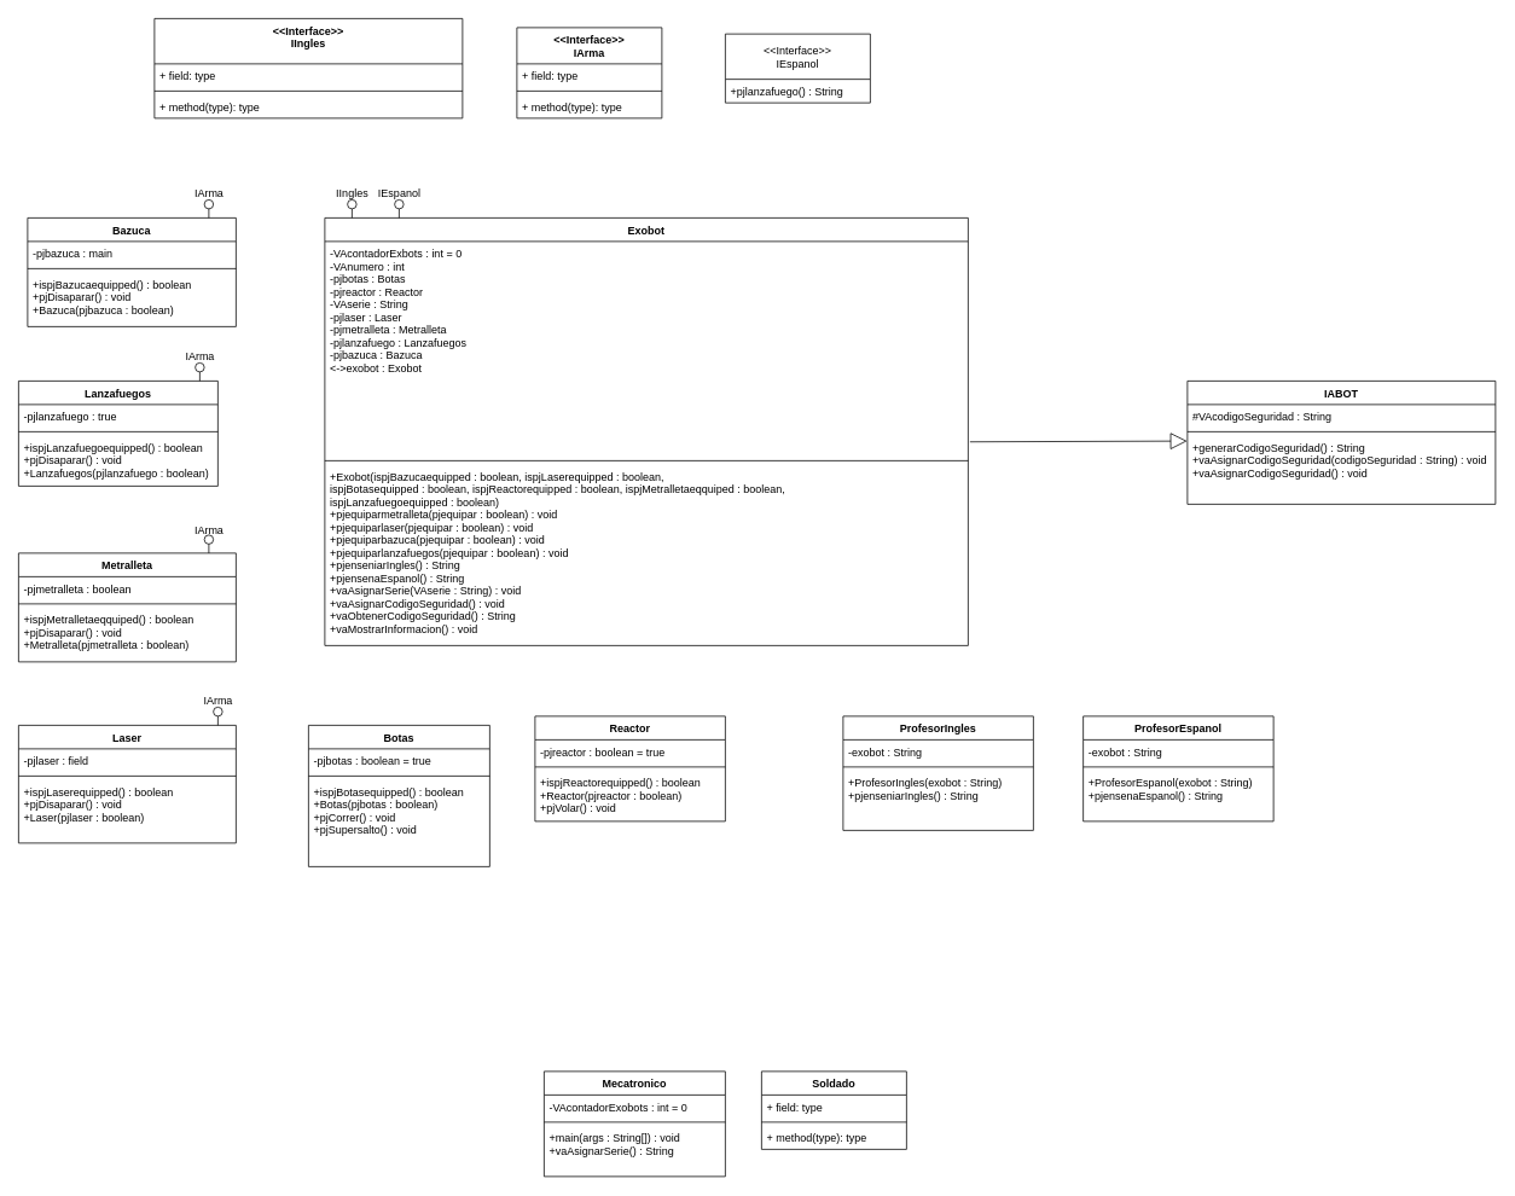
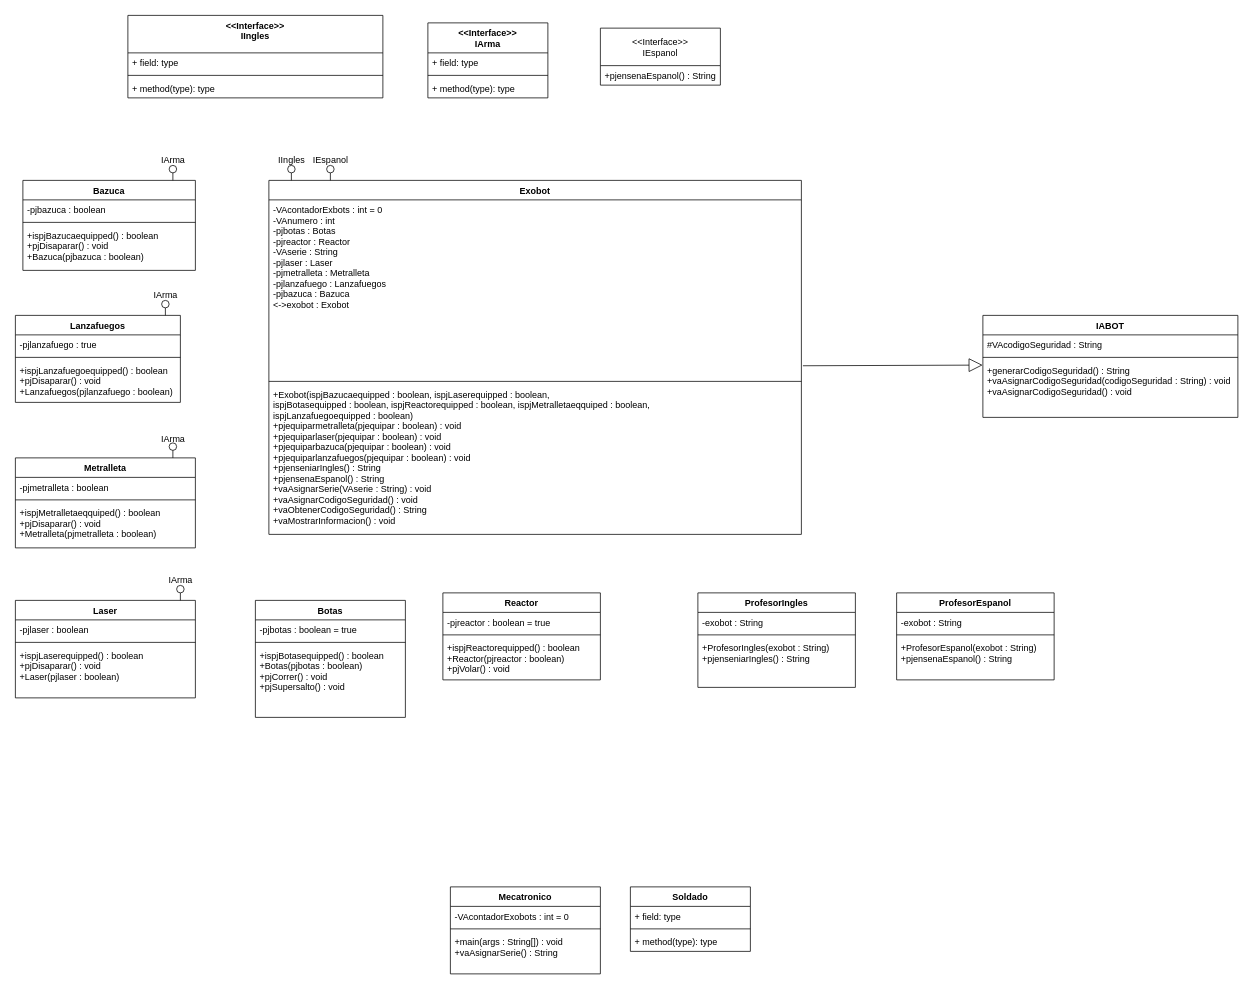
- <mxCell id="31" value="+pjlanzafuego() : String" style="text;strokeColor=none;fillColor=none;align=left;verticalAlign=top;spacingLeft=4;spacingRight=4;overflow=hidden;rotatable=0;points=[[0,0.5],[1,0.5]];portConstraint=eastwest;" vertex="1" parent="30"><mxGeometry y="50" width="160" height="26" as="geometry" /></mxCell>
+ <mxCell id="31" value="+pjensenaEspanol() : String" style="text;strokeColor=none;fillColor=none;align=left;verticalAlign=top;spacingLeft=4;spacingRight=4;overflow=hidden;rotatable=0;points=[[0,0.5],[1,0.5]];portConstraint=eastwest;" vertex="1" parent="30"><mxGeometry y="50" width="160" height="26" as="geometry" /></mxCell>
- <mxCell id="7" value="-pjbazuca : main" style="text;strokeColor=none;fillColor=none;align=left;verticalAlign=top;spacingLeft=4;spacingRight=4;overflow=hidden;rotatable=0;points=[[0,0.5],[1,0.5]];portConstraint=eastwest;" vertex="1" parent="6"><mxGeometry y="26" width="230" height="26" as="geometry" /></mxCell>
+ <mxCell id="7" value="-pjbazuca : boolean" style="text;strokeColor=none;fillColor=none;align=left;verticalAlign=top;spacingLeft=4;spacingRight=4;overflow=hidden;rotatable=0;points=[[0,0.5],[1,0.5]];portConstraint=eastwest;" vertex="1" parent="6"><mxGeometry y="26" width="230" height="26" as="geometry" /></mxCell>
- <mxCell id="19" value="-pjlaser : field" style="text;strokeColor=none;fillColor=none;align=left;verticalAlign=top;spacingLeft=4;spacingRight=4;overflow=hidden;rotatable=0;points=[[0,0.5],[1,0.5]];portConstraint=eastwest;" vertex="1" parent="18"><mxGeometry y="26" width="240" height="26" as="geometry" /></mxCell>
+ <mxCell id="19" value="-pjlaser : boolean" style="text;strokeColor=none;fillColor=none;align=left;verticalAlign=top;spacingLeft=4;spacingRight=4;overflow=hidden;rotatable=0;points=[[0,0.5],[1,0.5]];portConstraint=eastwest;" vertex="1" parent="18"><mxGeometry y="26" width="240" height="26" as="geometry" /></mxCell>
